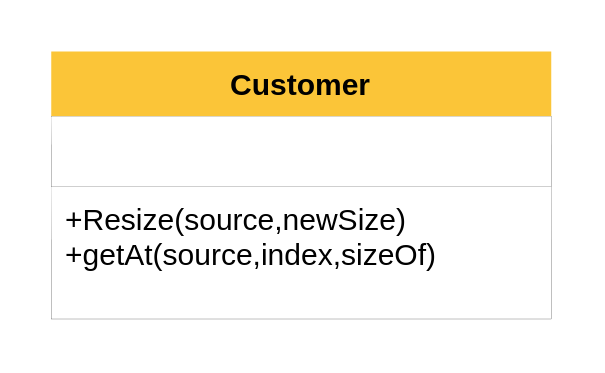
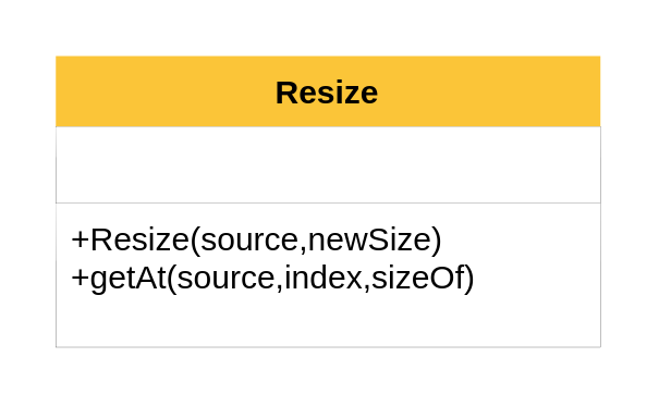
- <mxCell id="2" value="Customer" style="swimlane;fontStyle=1;align=center;verticalAlign=top;childLayout=stackLayout;horizontal=1;startSize=26;horizontalStack=0;resizeParent=1;resizeParentMax=0;resizeLast=0;collapsible=1;marginBottom=0;fillColor=#FBC538;strokeColor=none;" parent="1" vertex="1"><mxGeometry x="20" y="20" width="200" height="107" as="geometry" /></mxCell>
+ <mxCell id="2" value="Resize" style="swimlane;fontStyle=1;align=center;verticalAlign=top;childLayout=stackLayout;horizontal=1;startSize=26;horizontalStack=0;resizeParent=1;resizeParentMax=0;resizeLast=0;collapsible=1;marginBottom=0;fillColor=#FBC538;strokeColor=none;" parent="1" vertex="1"><mxGeometry x="20" y="20" width="200" height="107" as="geometry" /></mxCell>
